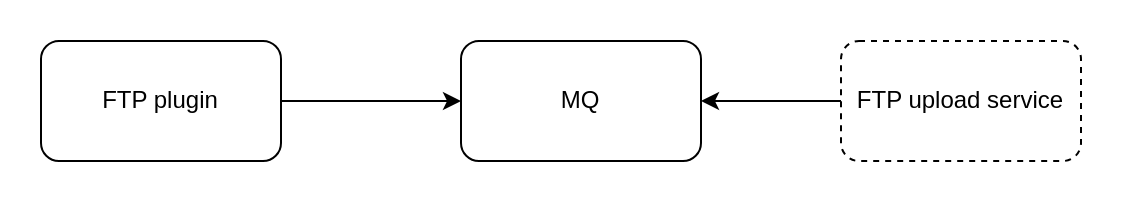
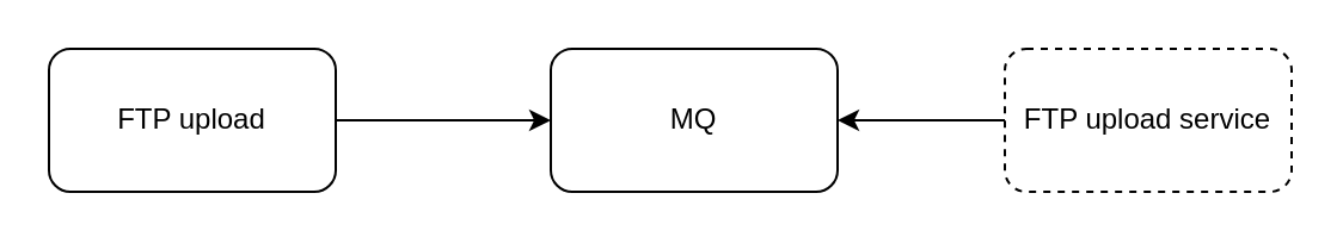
- <mxCell id="3" value="FTP plugin" style="rounded=1;whiteSpace=wrap;html=1;" vertex="1" parent="1"><mxGeometry x="20" y="20" width="120" height="60" as="geometry" /></mxCell>
+ <mxCell id="3" value="FTP upload" style="rounded=1;whiteSpace=wrap;html=1;" vertex="1" parent="1"><mxGeometry x="20" y="20" width="120" height="60" as="geometry" /></mxCell>
